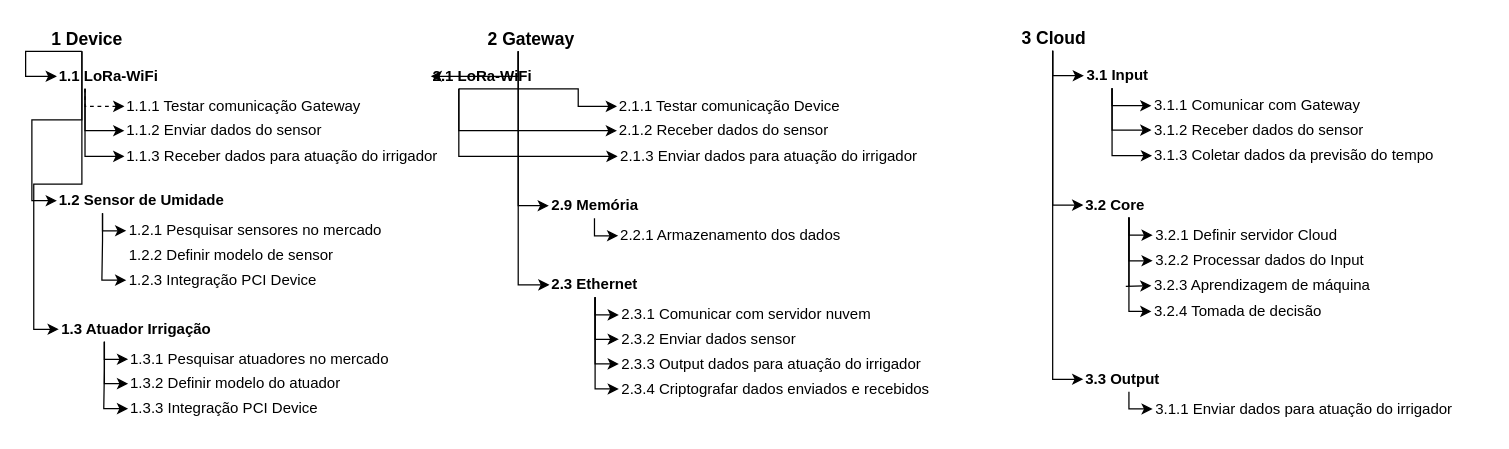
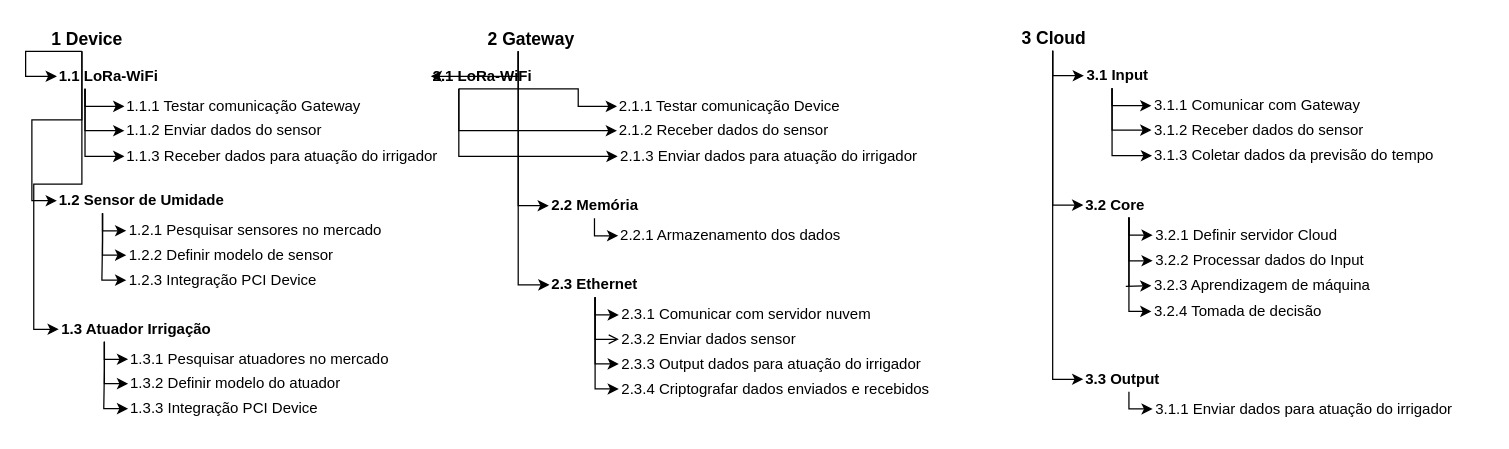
- <mxCell id="6" style="edgeStyle=orthogonalEdgeStyle;rounded=0;orthogonalLoop=1;jettySize=auto;html=1;exitX=0.25;exitY=1;exitDx=0;exitDy=0;entryX=0;entryY=0.5;entryDx=0;entryDy=0;dashed=1;" edge="1" parent="1" source="8" target="2"><mxGeometry relative="1" as="geometry"><Array as="points"><mxPoint x="68" y="84.5" /></Array></mxGeometry></mxCell>
+ <mxCell id="6" style="edgeStyle=orthogonalEdgeStyle;rounded=0;orthogonalLoop=1;jettySize=auto;html=1;exitX=0.25;exitY=1;exitDx=0;exitDy=0;entryX=0;entryY=0.5;entryDx=0;entryDy=0;" edge="1" parent="1" source="8" target="2"><mxGeometry relative="1" as="geometry"><Array as="points"><mxPoint x="68" y="84.5" /></Array></mxGeometry></mxCell>
- <mxCell id="40" value="2.9 Memória" style="text;html=1;strokeColor=none;fillColor=none;align=left;verticalAlign=middle;whiteSpace=wrap;rounded=0;fontStyle=1" vertex="1" parent="1"><mxGeometry x="438.5" y="154" width="146" height="20" as="geometry" /></mxCell>
+ <mxCell id="40" value="2.2 Memória" style="text;html=1;strokeColor=none;fillColor=none;align=left;verticalAlign=middle;whiteSpace=wrap;rounded=0;fontStyle=1" vertex="1" parent="1"><mxGeometry x="438.5" y="154" width="146" height="20" as="geometry" /></mxCell>
+ <mxCell id="16" style="edgeStyle=orthogonalEdgeStyle;rounded=0;orthogonalLoop=1;jettySize=auto;html=1;exitX=0.25;exitY=1;exitDx=0;exitDy=0;entryX=0;entryY=0.5;entryDx=0;entryDy=0;" edge="1" parent="1" source="19" target="14"><mxGeometry relative="1" as="geometry"><Array as="points"><mxPoint x="81" y="203" /></Array></mxGeometry></mxCell>
- <mxCell id="44" style="edgeStyle=orthogonalEdgeStyle;rounded=0;orthogonalLoop=1;jettySize=auto;html=1;exitX=0.25;exitY=1;exitDx=0;exitDy=0;entryX=0;entryY=0.5;entryDx=0;entryDy=0;" edge="1" parent="1" source="48" target="42"><mxGeometry relative="1" as="geometry"><Array as="points"><mxPoint x="475" y="270.286" /></Array></mxGeometry></mxCell>
+ <mxCell id="44" style="edgeStyle=orthogonalEdgeStyle;rounded=0;orthogonalLoop=1;jettySize=auto;html=1;exitX=0.25;exitY=1;exitDx=0;exitDy=0;entryX=0;entryY=0.5;entryDx=0;entryDy=0;endArrow=open;" edge="1" parent="1" source="48" target="42"><mxGeometry relative="1" as="geometry"><Array as="points"><mxPoint x="475" y="270.286" /></Array></mxGeometry></mxCell>
